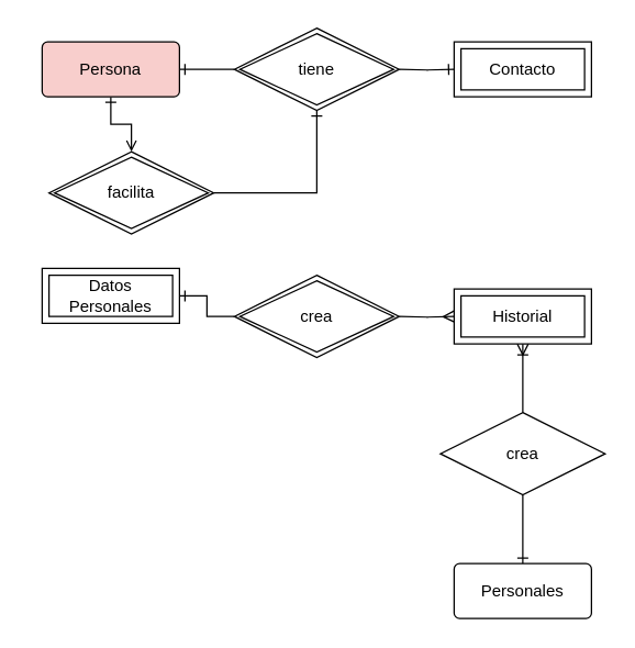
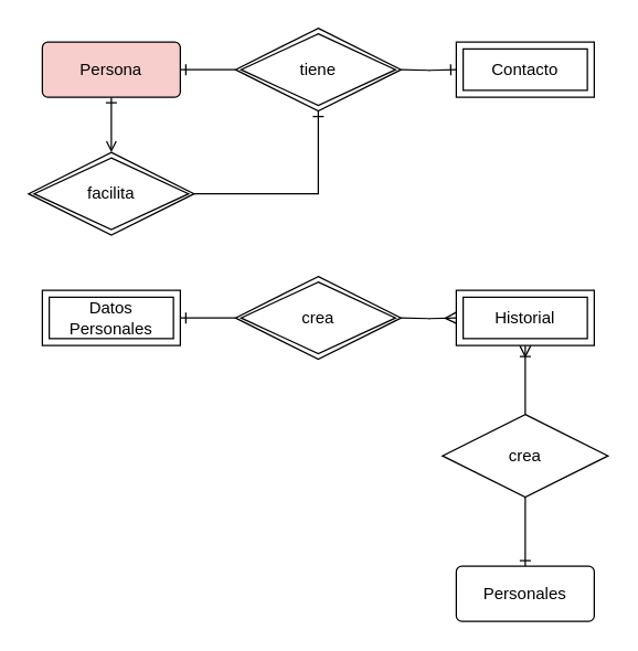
- <mxCell id="16" value="facilita" style="shape=rhombus;double=1;perimeter=rhombusPerimeter;whiteSpace=wrap;html=1;align=center;" vertex="1" parent="1"><mxGeometry x="35" y="110" width="120" height="60" as="geometry" /></mxCell>
+ <mxCell id="16" value="facilita" style="shape=rhombus;double=1;perimeter=rhombusPerimeter;whiteSpace=wrap;html=1;align=center;" vertex="1" parent="1"><mxGeometry x="20" y="110" width="120" height="60" as="geometry" /></mxCell>
- <mxCell id="14" value="Datos Personales" style="shape=ext;margin=3;double=1;whiteSpace=wrap;html=1;align=center;" vertex="1" parent="1"><mxGeometry x="30" y="195" width="100" height="40" as="geometry" /></mxCell>
+ <mxCell id="14" value="Datos Personales" style="shape=ext;margin=3;double=1;whiteSpace=wrap;html=1;align=center;" vertex="1" parent="1"><mxGeometry x="30" y="210" width="100" height="40" as="geometry" /></mxCell>
